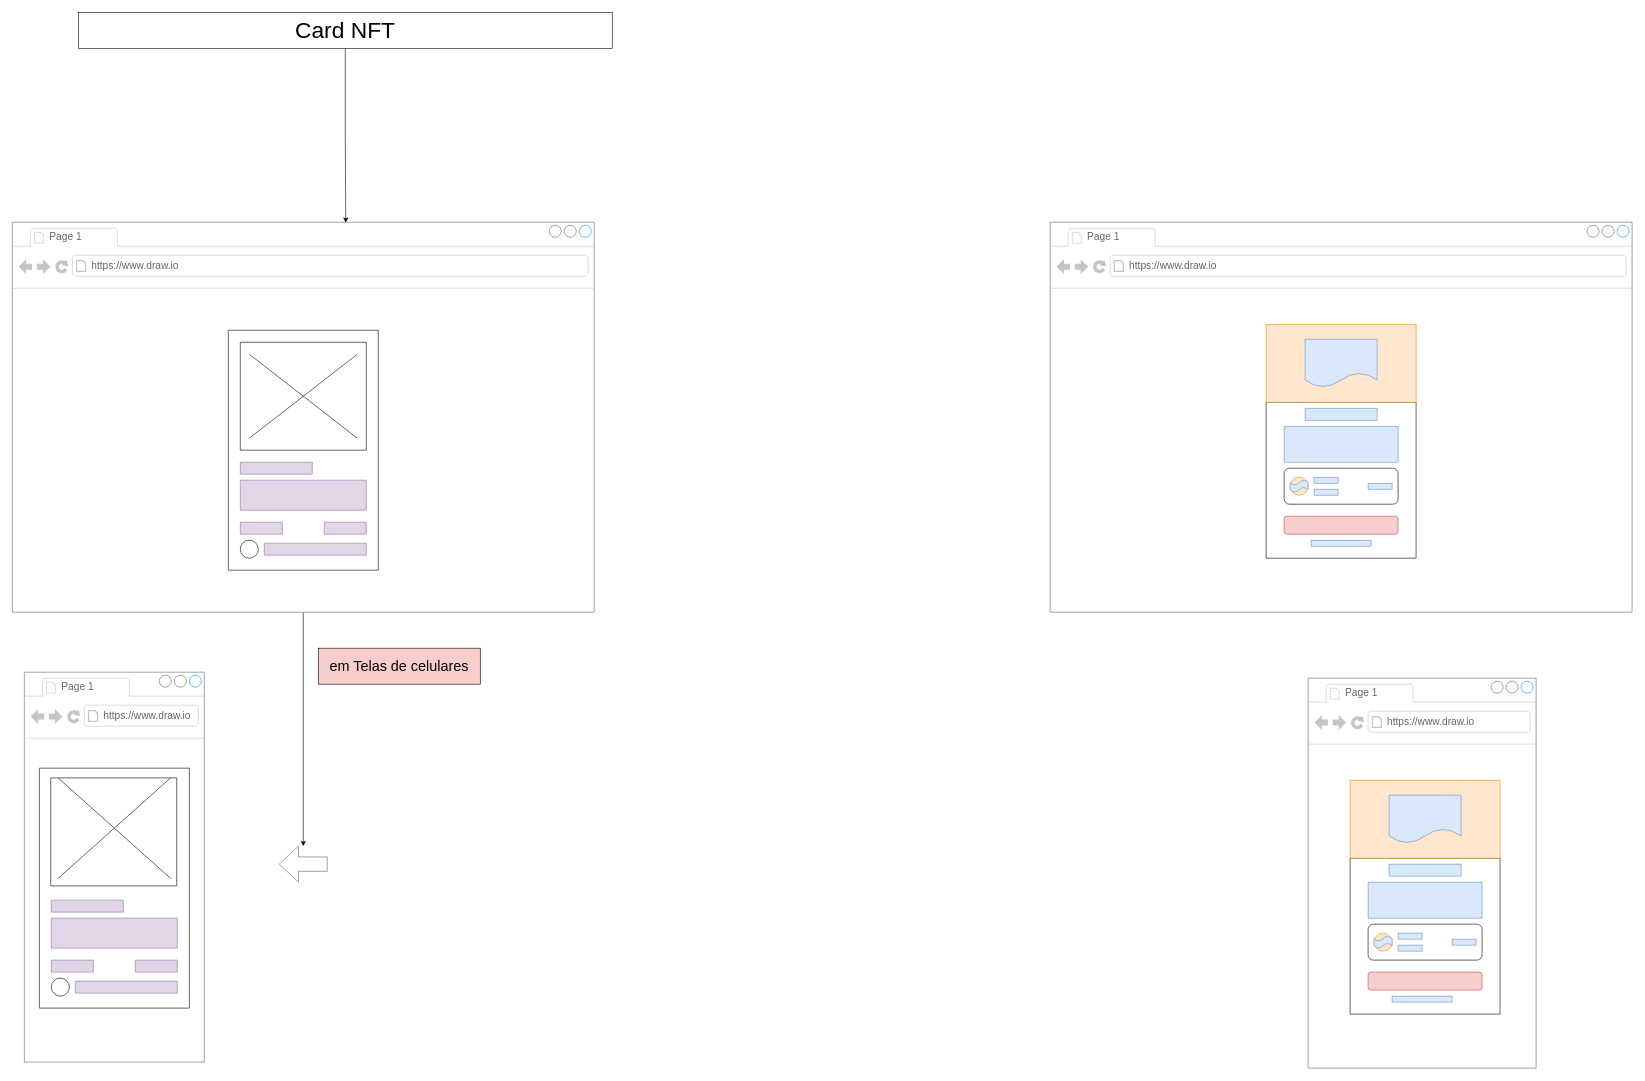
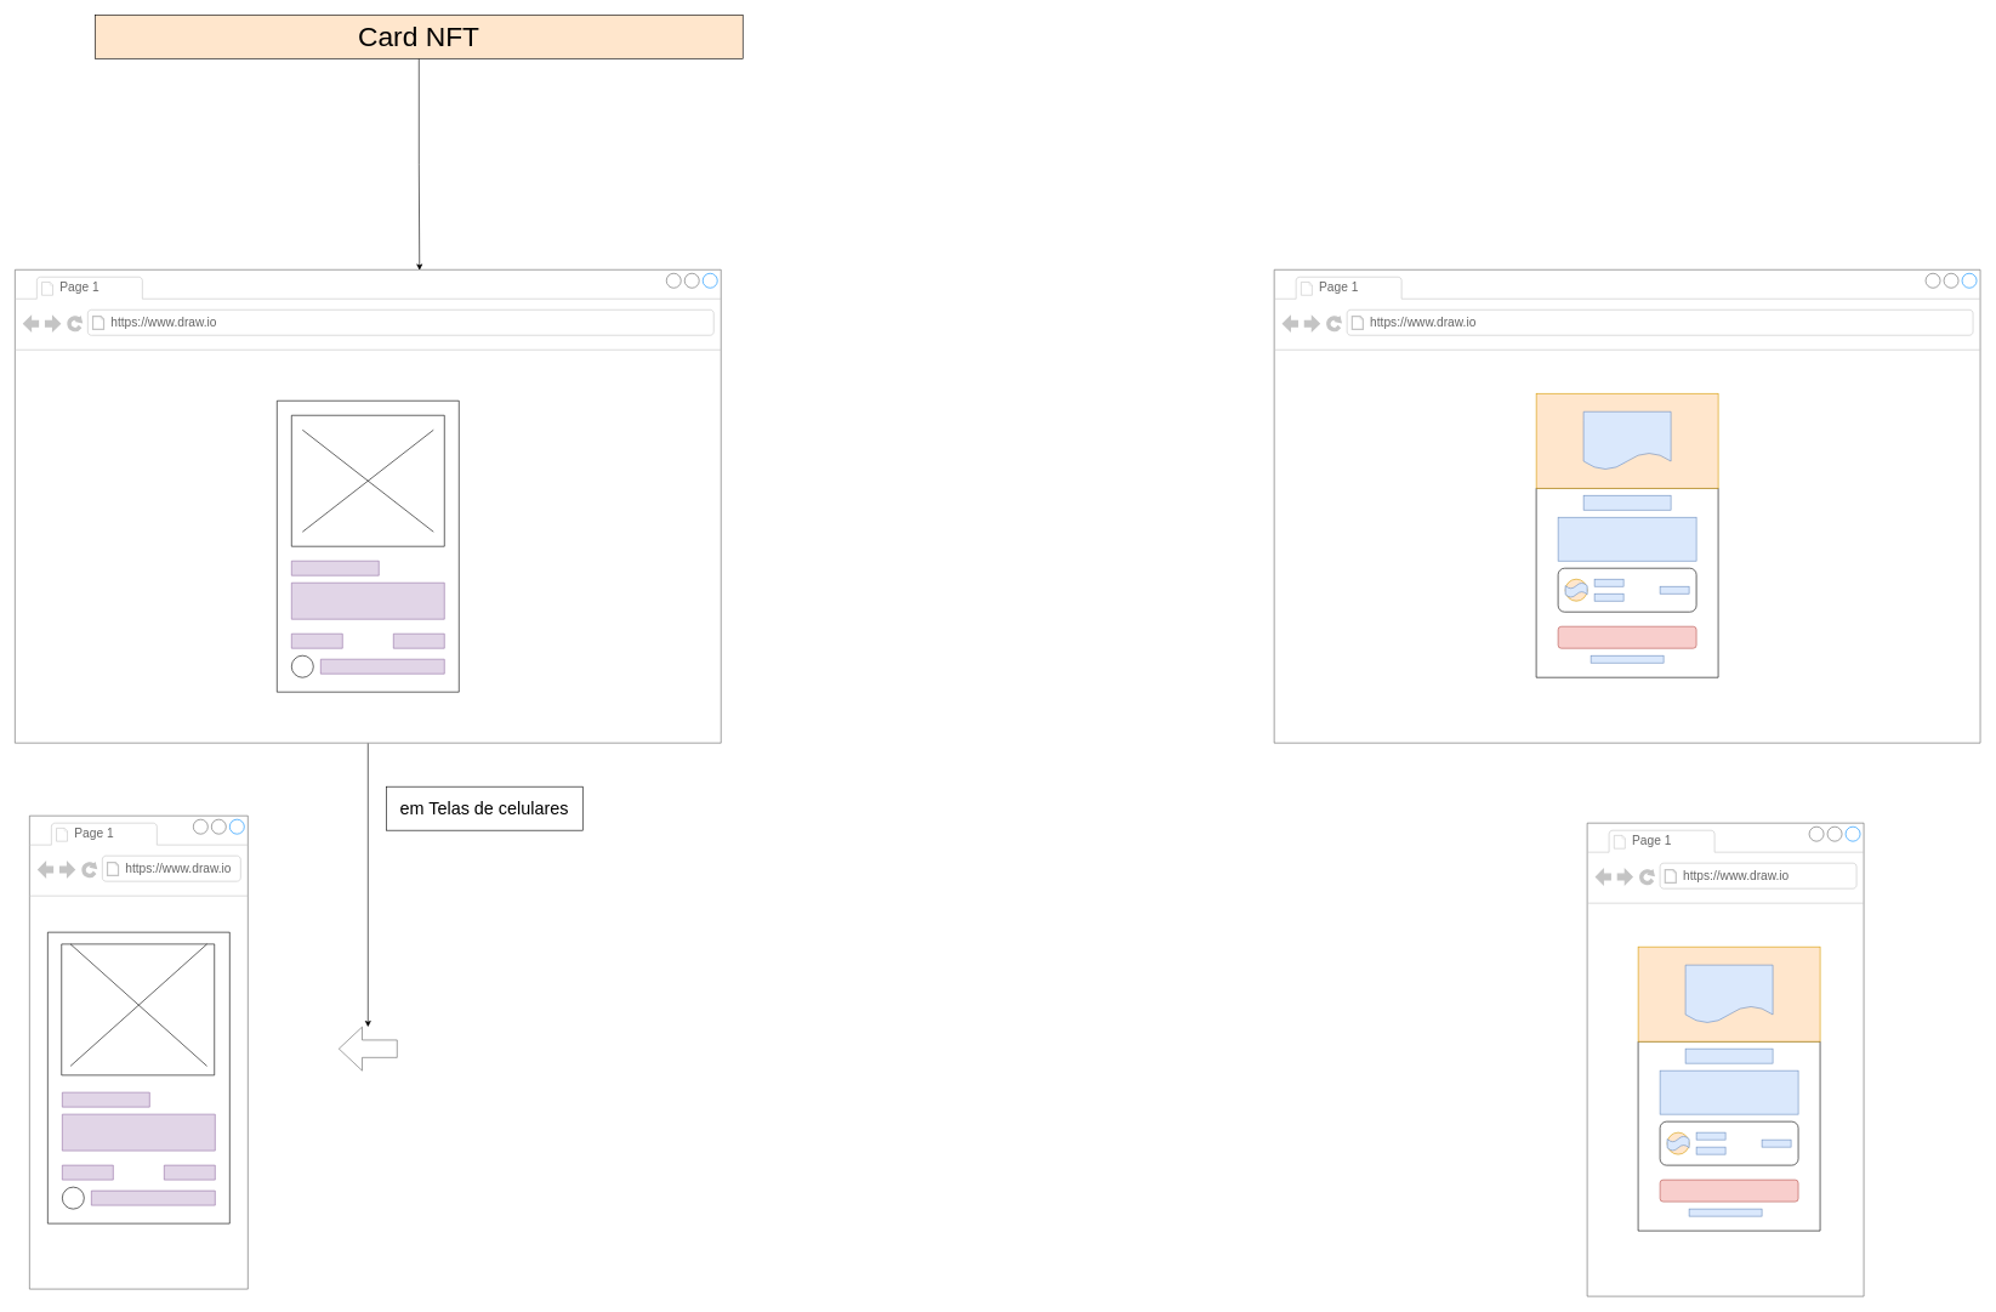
- <mxCell id="28" value="&lt;font style=&quot;font-size: 38px;&quot;&gt;Card NFT&lt;/font&gt;" style="rounded=0;whiteSpace=wrap;html=1;" vertex="1" parent="1"><mxGeometry x="130" y="20" width="890" height="60" as="geometry" /></mxCell>
+ <mxCell id="28" value="&lt;font style=&quot;font-size: 38px;&quot;&gt;Card NFT&lt;/font&gt;" style="rounded=0;whiteSpace=wrap;html=1;fillColor=#ffe6cc;" vertex="1" parent="1"><mxGeometry x="130" y="20" width="890" height="60" as="geometry" /></mxCell>
- <mxCell id="30" value="&lt;font style=&quot;font-size: 24px;&quot;&gt;em Telas de celulares&lt;/font&gt;" style="whiteSpace=wrap;html=1;fillColor=#f8cecc;" vertex="1" parent="1"><mxGeometry x="530" y="1080" width="270" height="60" as="geometry" /></mxCell>
+ <mxCell id="30" value="&lt;font style=&quot;font-size: 24px;&quot;&gt;em Telas de celulares&lt;/font&gt;" style="whiteSpace=wrap;html=1;" vertex="1" parent="1"><mxGeometry x="530" y="1080" width="270" height="60" as="geometry" /></mxCell>
